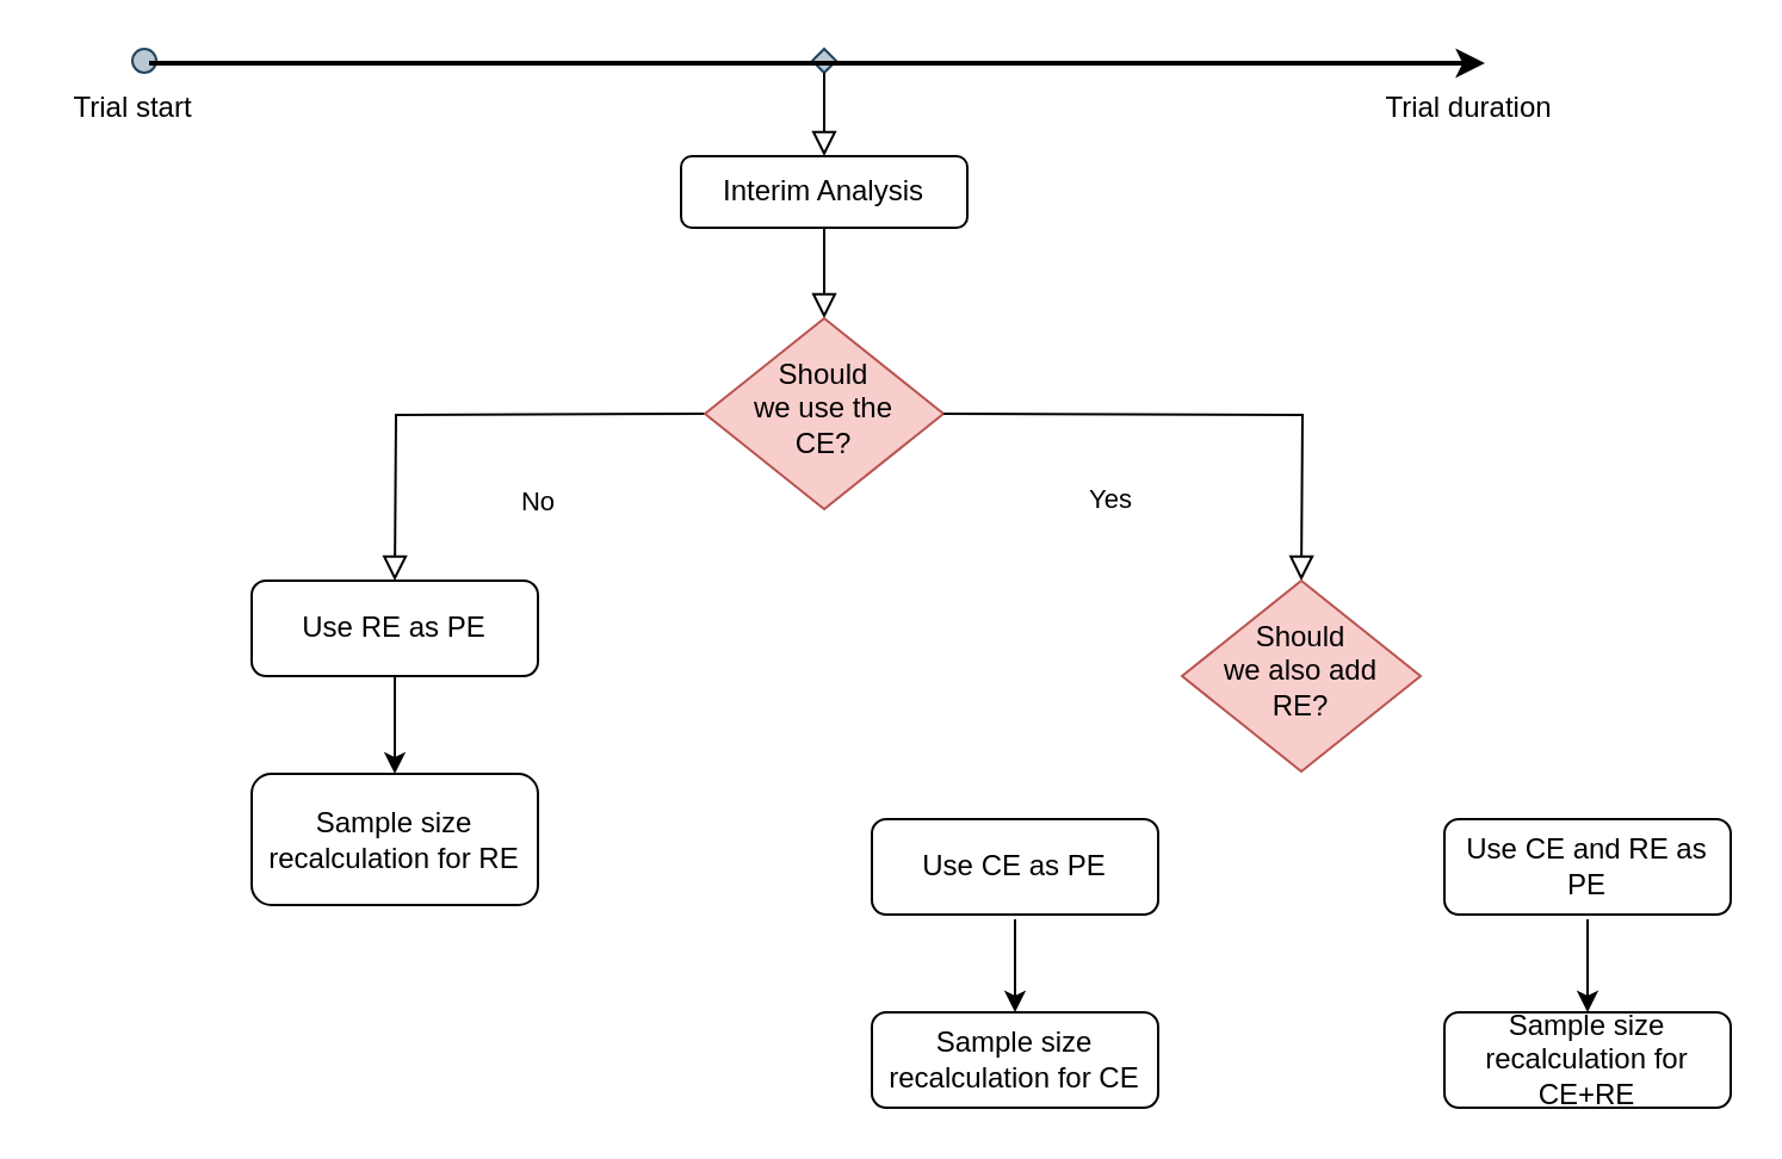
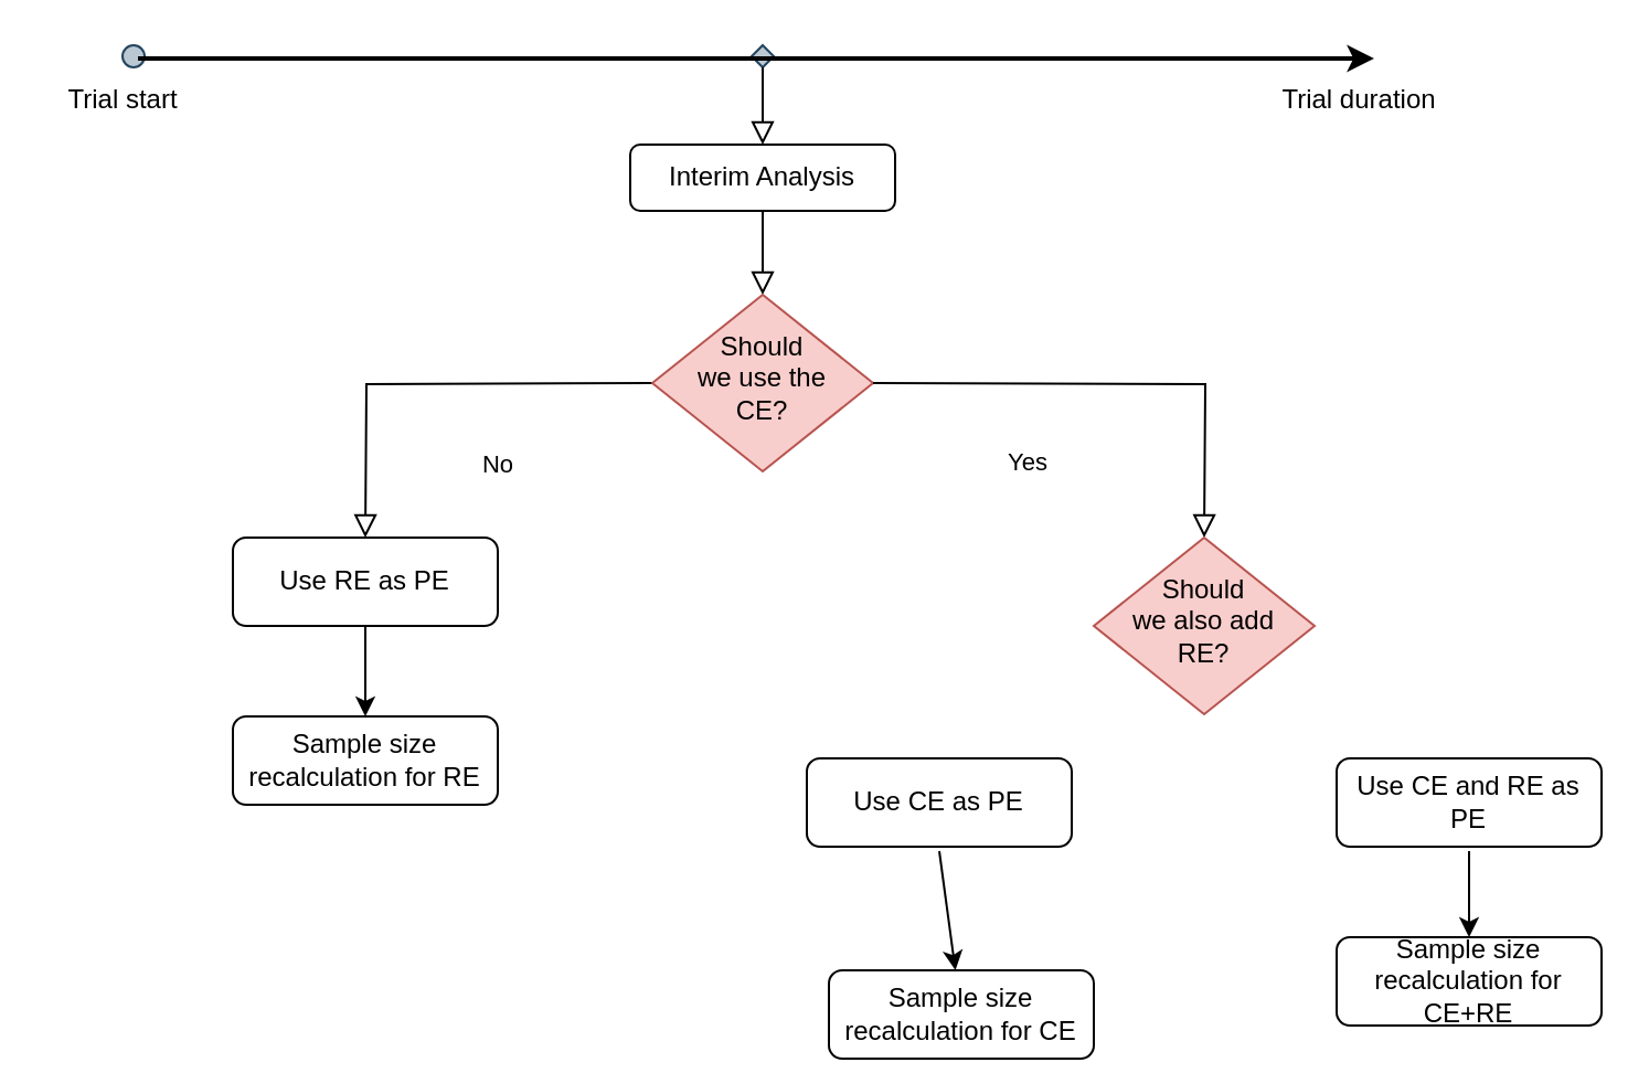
- <mxCell id="17" value="Sample size recalculation for RE" style="rounded=1;whiteSpace=wrap;html=1;fontSize=12;glass=0;strokeWidth=1;shadow=0;" vertex="1" parent="1"><mxGeometry x="105" y="324" width="120" height="55" as="geometry" /></mxCell>
+ <mxCell id="17" value="Sample size recalculation for RE" style="rounded=1;whiteSpace=wrap;html=1;fontSize=12;glass=0;strokeWidth=1;shadow=0;" vertex="1" parent="1"><mxGeometry x="105" y="324" width="120" height="40" as="geometry" /></mxCell>
- <mxCell id="19" value="Sample size recalculation for CE" style="rounded=1;whiteSpace=wrap;html=1;fontSize=12;glass=0;strokeWidth=1;shadow=0;" vertex="1" parent="1"><mxGeometry x="365" y="424" width="120" height="40" as="geometry" /></mxCell>
+ <mxCell id="19" value="Sample size recalculation for CE" style="rounded=1;whiteSpace=wrap;html=1;fontSize=12;glass=0;strokeWidth=1;shadow=0;" vertex="1" parent="1"><mxGeometry x="375" y="439" width="120" height="40" as="geometry" /></mxCell>
